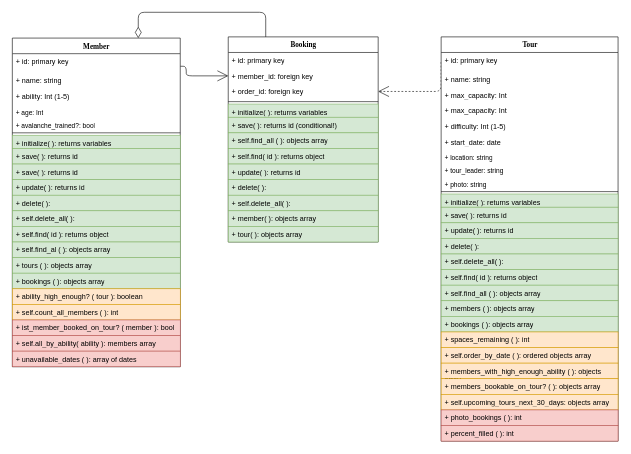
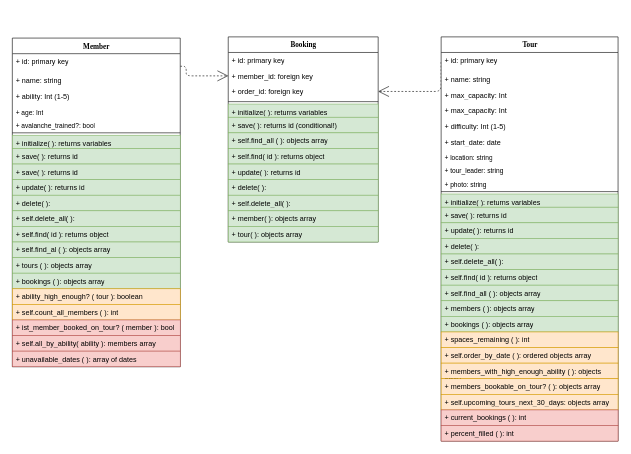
- <mxCell id="40" style="edgeStyle=elbowEdgeStyle;html=1;labelBackgroundColor=none;startFill=0;startSize=8;endArrow=diamondThin;endFill=0;endSize=16;fontFamily=Verdana;fontSize=12;elbow=vertical;entryX=0.75;entryY=0;entryDx=0;entryDy=0;exitX=0.25;exitY=0;exitDx=0;exitDy=0;" parent="1" source="26" target="3" edge="1"><mxGeometry relative="1" as="geometry"><mxPoint x="380" y="260" as="sourcePoint" /><mxPoint x="300" y="260" as="targetPoint" /><Array as="points"><mxPoint x="340" y="20" /></Array></mxGeometry></mxCell>
- <mxCell id="2" style="edgeStyle=orthogonalEdgeStyle;html=1;labelBackgroundColor=none;startFill=0;startSize=8;endArrow=open;endFill=0;endSize=16;fontFamily=Verdana;fontSize=12;dashed=0;entryX=0;entryY=0.5;entryDx=0;entryDy=0;" parent="1" source="3" target="28" edge="1"><mxGeometry relative="1" as="geometry"><Array as="points"><mxPoint x="310" y="110" /><mxPoint x="310" y="126" /></Array></mxGeometry></mxCell>
+ <mxCell id="2" style="edgeStyle=orthogonalEdgeStyle;html=1;labelBackgroundColor=none;startFill=0;startSize=8;endArrow=open;endFill=0;endSize=16;fontFamily=Verdana;fontSize=12;dashed=1;entryX=0;entryY=0.5;entryDx=0;entryDy=0;" parent="1" source="3" target="28" edge="1"><mxGeometry relative="1" as="geometry"><Array as="points"><mxPoint x="310" y="110" /><mxPoint x="310" y="126" /></Array></mxGeometry></mxCell>
- <mxCell id="66" value="+ photo_bookings ( ): int&lt;br&gt;" style="text;html=1;strokeColor=#b85450;fillColor=#f8cecc;align=left;verticalAlign=top;spacingLeft=4;spacingRight=4;whiteSpace=wrap;overflow=hidden;rotatable=0;points=[[0,0.5],[1,0.5]];portConstraint=eastwest;" vertex="1" parent="41"><mxGeometry y="622" width="295" height="26" as="geometry" /></mxCell>
+ <mxCell id="66" value="+ current_bookings ( ): int&lt;br&gt;" style="text;html=1;strokeColor=#b85450;fillColor=#f8cecc;align=left;verticalAlign=top;spacingLeft=4;spacingRight=4;whiteSpace=wrap;overflow=hidden;rotatable=0;points=[[0,0.5],[1,0.5]];portConstraint=eastwest;" vertex="1" parent="41"><mxGeometry y="622" width="295" height="26" as="geometry" /></mxCell>
